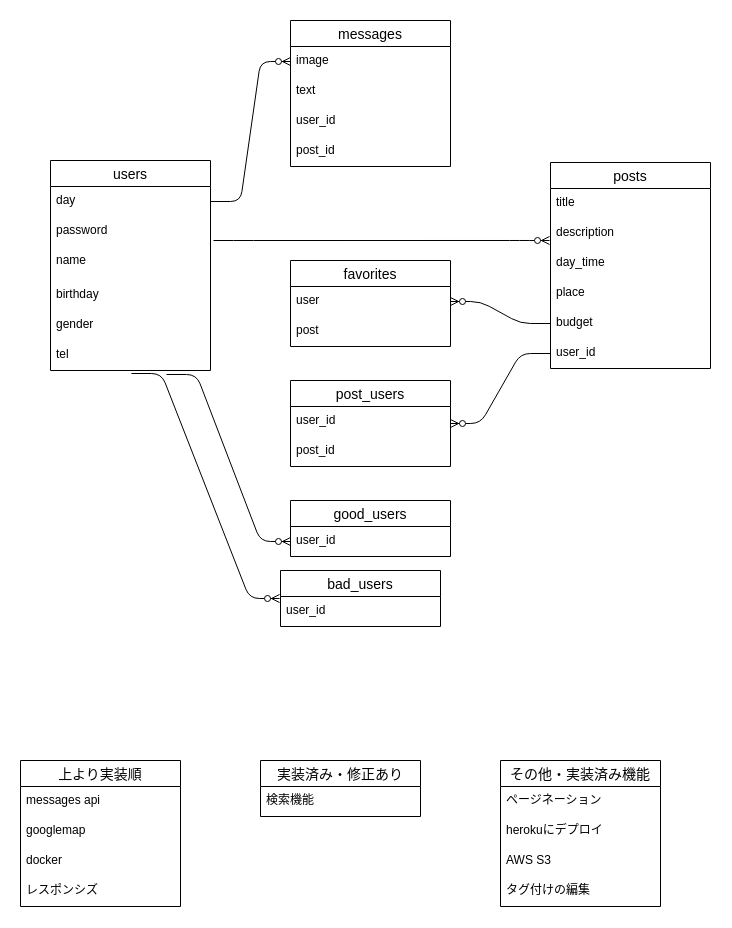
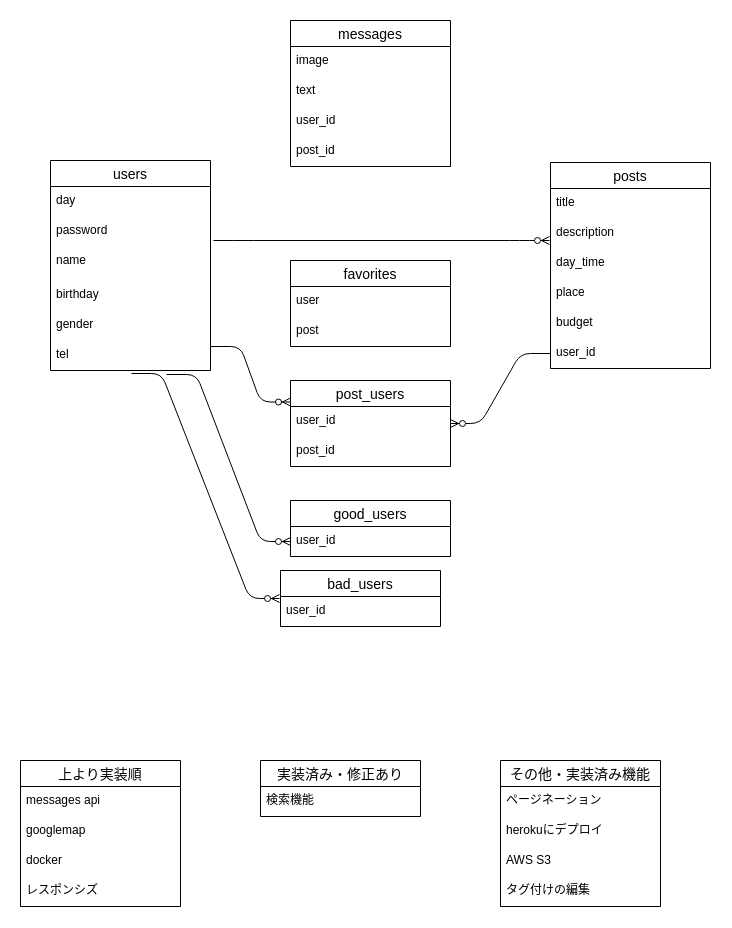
- <mxCell id="4" value="" style="edgeStyle=entityRelationEdgeStyle;fontSize=12;html=1;endArrow=ERzeroToMany;endFill=1;exitX=1;exitY=0.5;exitDx=0;exitDy=0;entryX=0;entryY=0.5;entryDx=0;entryDy=0;" parent="1" source="39" target="11" edge="1"><mxGeometry width="100" height="100" relative="1" as="geometry"><mxPoint x="170.96" y="220" as="sourcePoint" /><mxPoint x="310" y="388.99" as="targetPoint" /></mxGeometry></mxCell>
- <mxCell id="6" value="" style="edgeStyle=entityRelationEdgeStyle;fontSize=12;html=1;endArrow=ERzeroToMany;endFill=1;" parent="1" source="25" target="8" edge="1"><mxGeometry width="100" height="100" relative="1" as="geometry"><mxPoint x="550" y="290" as="sourcePoint" /><mxPoint x="390" y="326" as="targetPoint" /></mxGeometry></mxCell>
+ <mxCell id="5" value="" style="edgeStyle=entityRelationEdgeStyle;fontSize=12;html=1;endArrow=ERzeroToMany;endFill=1;entryX=0;entryY=0.25;entryDx=0;entryDy=0;exitX=1;exitY=0.2;exitDx=0;exitDy=0;exitPerimeter=0;" parent="1" source="44" target="15" edge="1"><mxGeometry width="100" height="100" relative="1" as="geometry"><mxPoint x="60" y="400" as="sourcePoint" /><mxPoint x="140" y="270" as="targetPoint" /></mxGeometry></mxCell>
